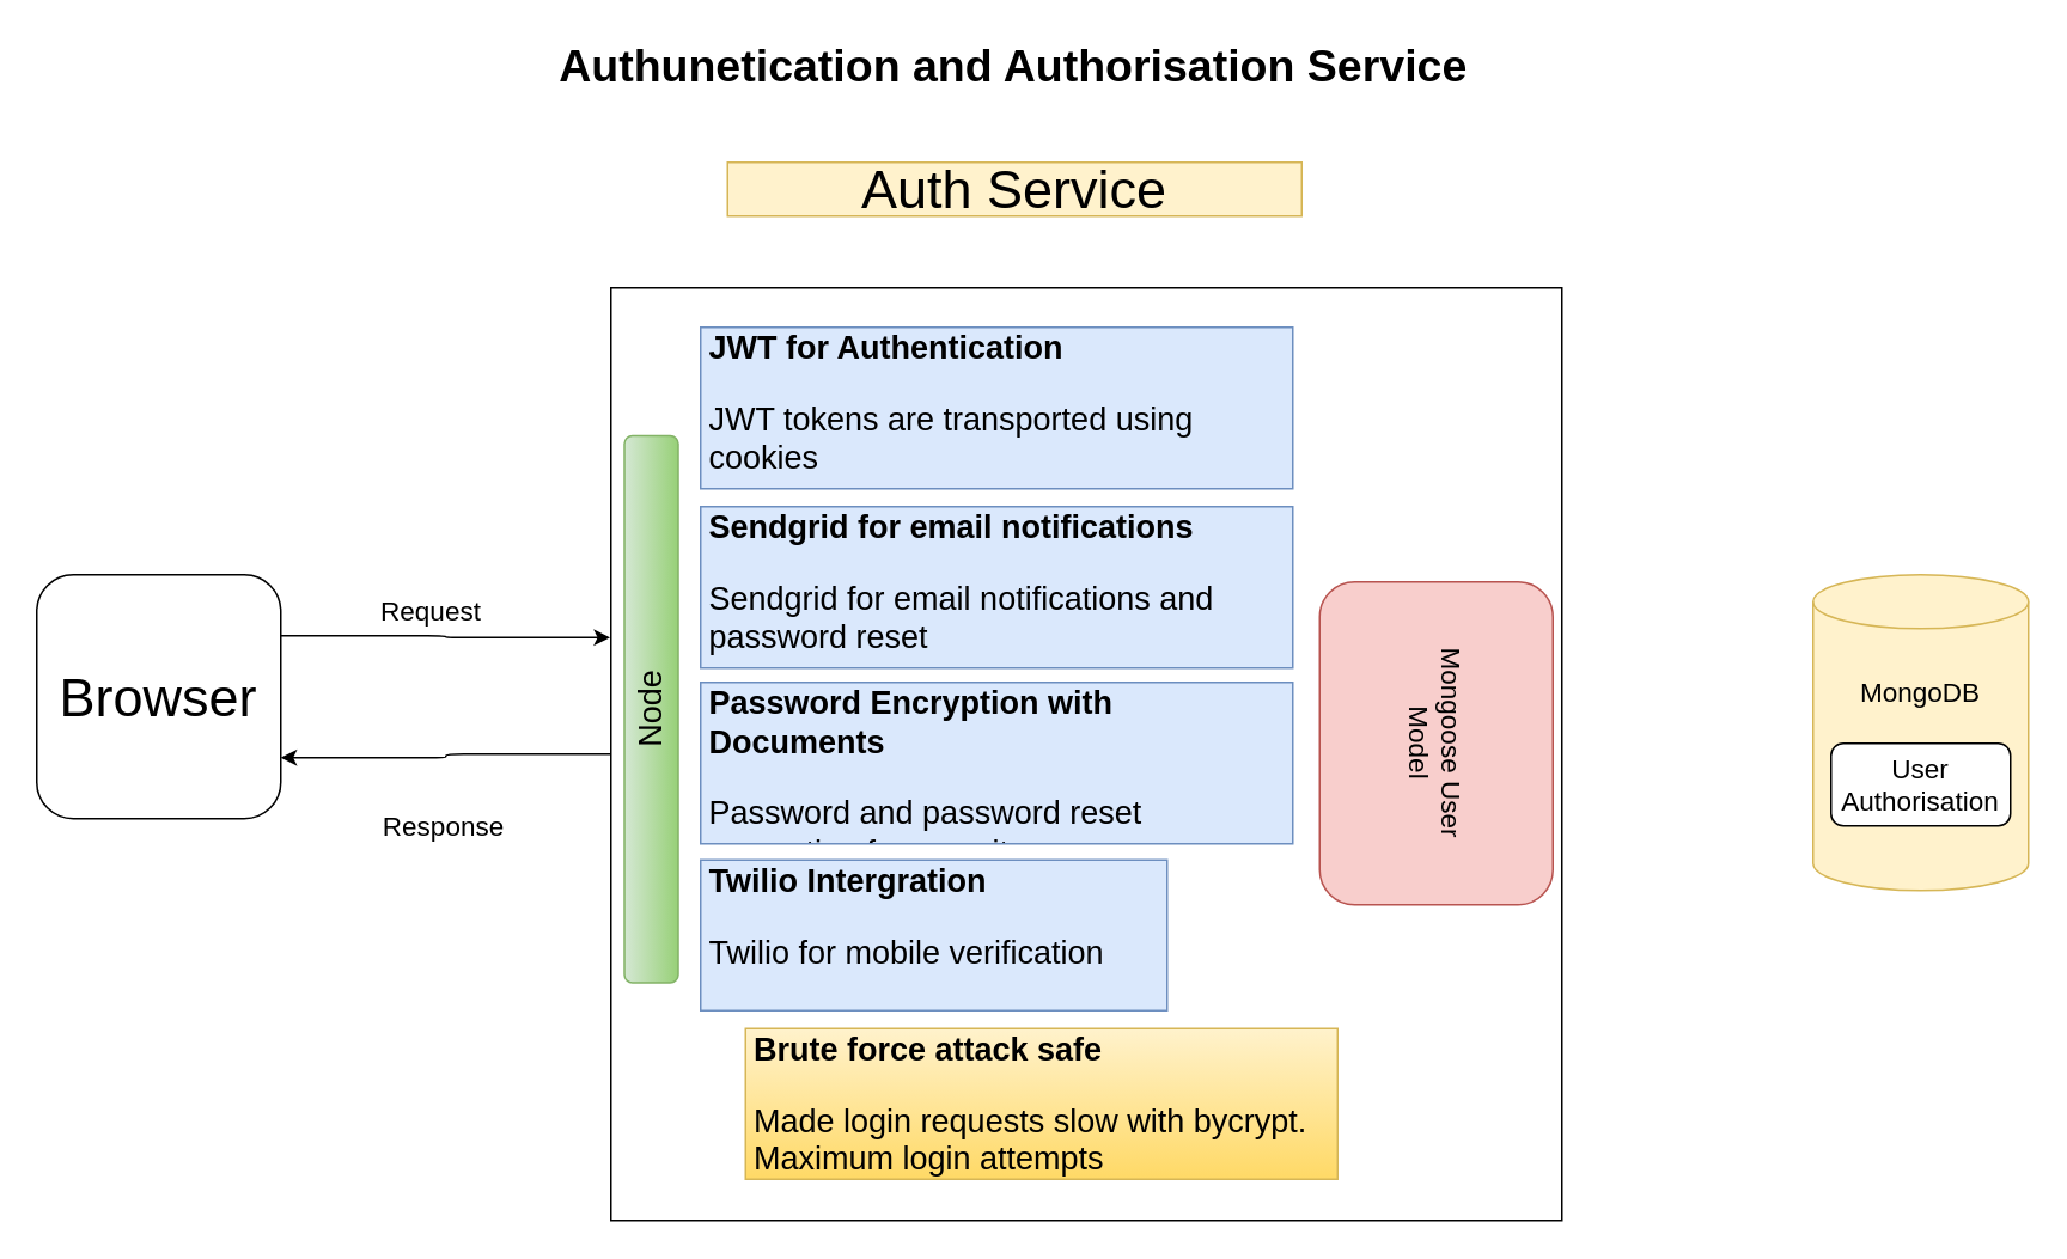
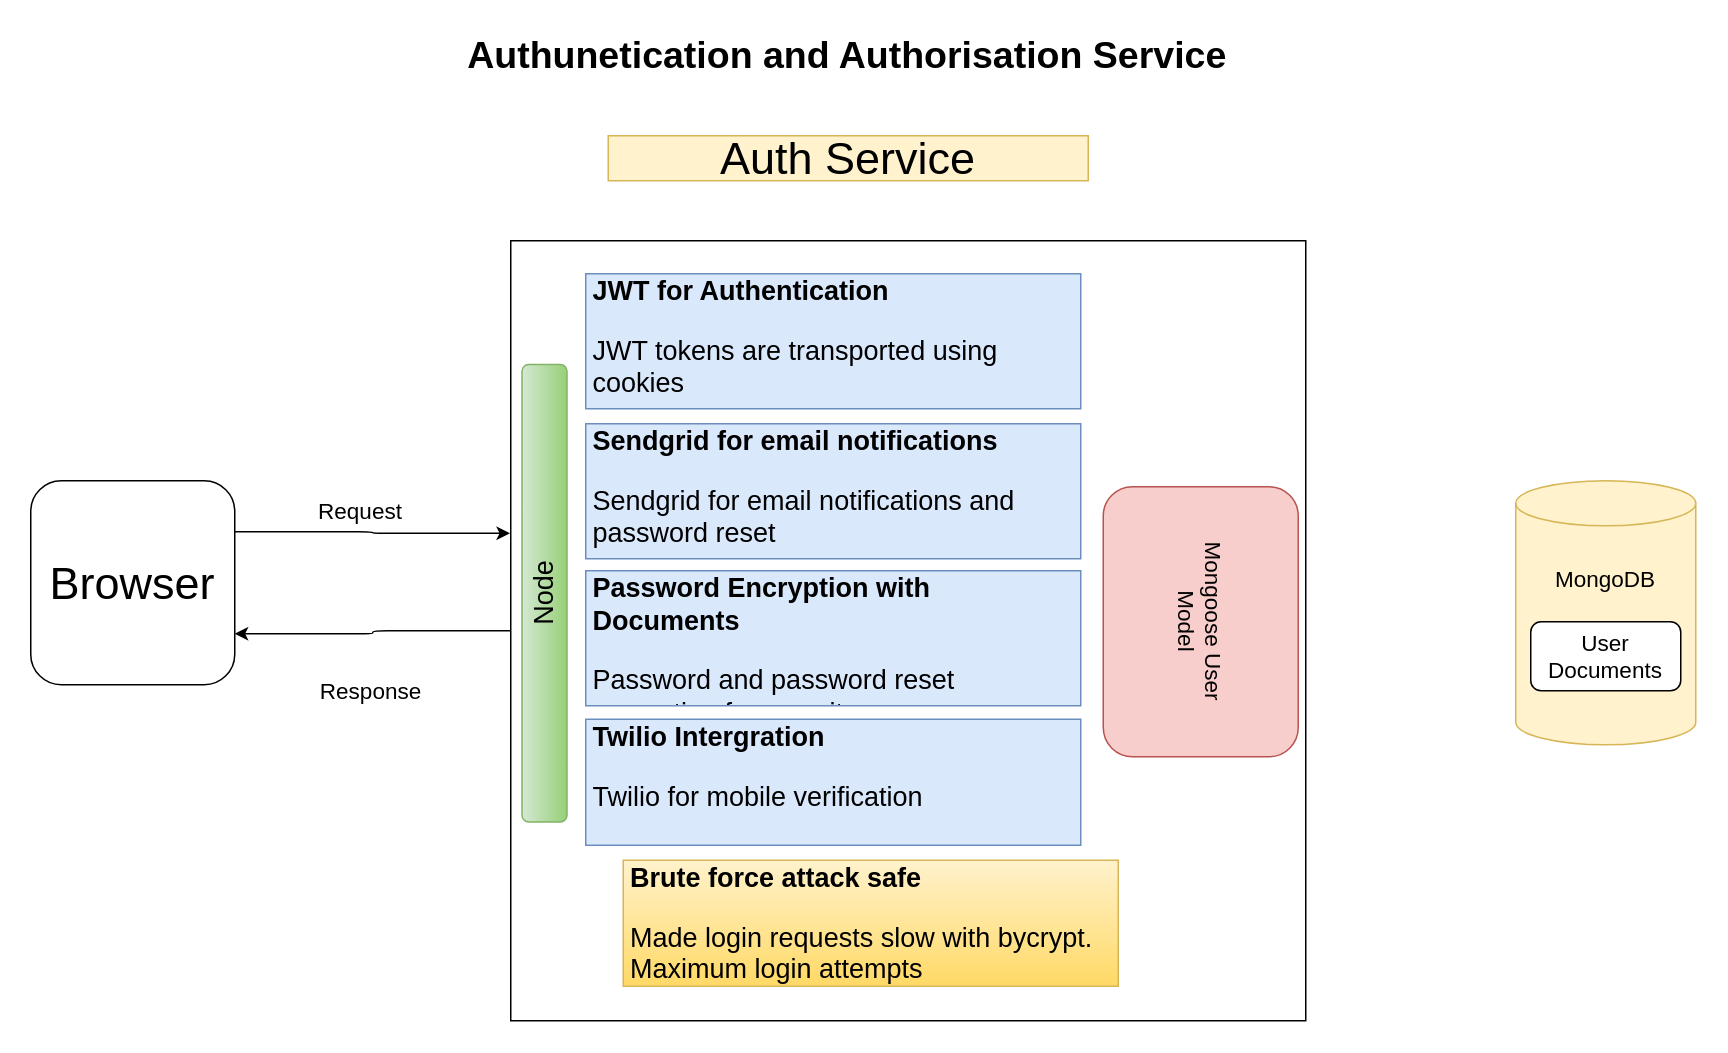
- <mxCell id="12" value="User Authorisation" style="rounded=1;whiteSpace=wrap;html=1;sketch=0;fontSize=15;" vertex="1" parent="1"><mxGeometry x="1020" y="414" width="100" height="46" as="geometry" /></mxCell>
+ <mxCell id="12" value="User Documents" style="rounded=1;whiteSpace=wrap;html=1;sketch=0;fontSize=15;" vertex="1" parent="1"><mxGeometry x="1020" y="414" width="100" height="46" as="geometry" /></mxCell>
- <mxCell id="13" value="&lt;h1 style=&quot;font-size: 18px&quot;&gt;&lt;font style=&quot;font-size: 18px&quot;&gt;Twilio Intergration&lt;/font&gt;&lt;/h1&gt;&lt;p style=&quot;font-size: 18px&quot;&gt;Twilio for mobile verification&lt;/p&gt;" style="text;html=1;strokeColor=#6c8ebf;fillColor=#dae8fc;spacing=5;spacingTop=-20;whiteSpace=wrap;overflow=hidden;rounded=0;sketch=0;fontSize=15;" vertex="1" parent="1"><mxGeometry x="390" y="479" width="260" height="84" as="geometry" /></mxCell>
+ <mxCell id="13" value="&lt;h1 style=&quot;font-size: 18px&quot;&gt;&lt;font style=&quot;font-size: 18px&quot;&gt;Twilio Intergration&lt;/font&gt;&lt;/h1&gt;&lt;p style=&quot;font-size: 18px&quot;&gt;Twilio for mobile verification&lt;/p&gt;" style="text;html=1;strokeColor=#6c8ebf;fillColor=#dae8fc;spacing=5;spacingTop=-20;whiteSpace=wrap;overflow=hidden;rounded=0;sketch=0;fontSize=15;" vertex="1" parent="1"><mxGeometry x="390" y="479" width="330" height="84" as="geometry" /></mxCell>
